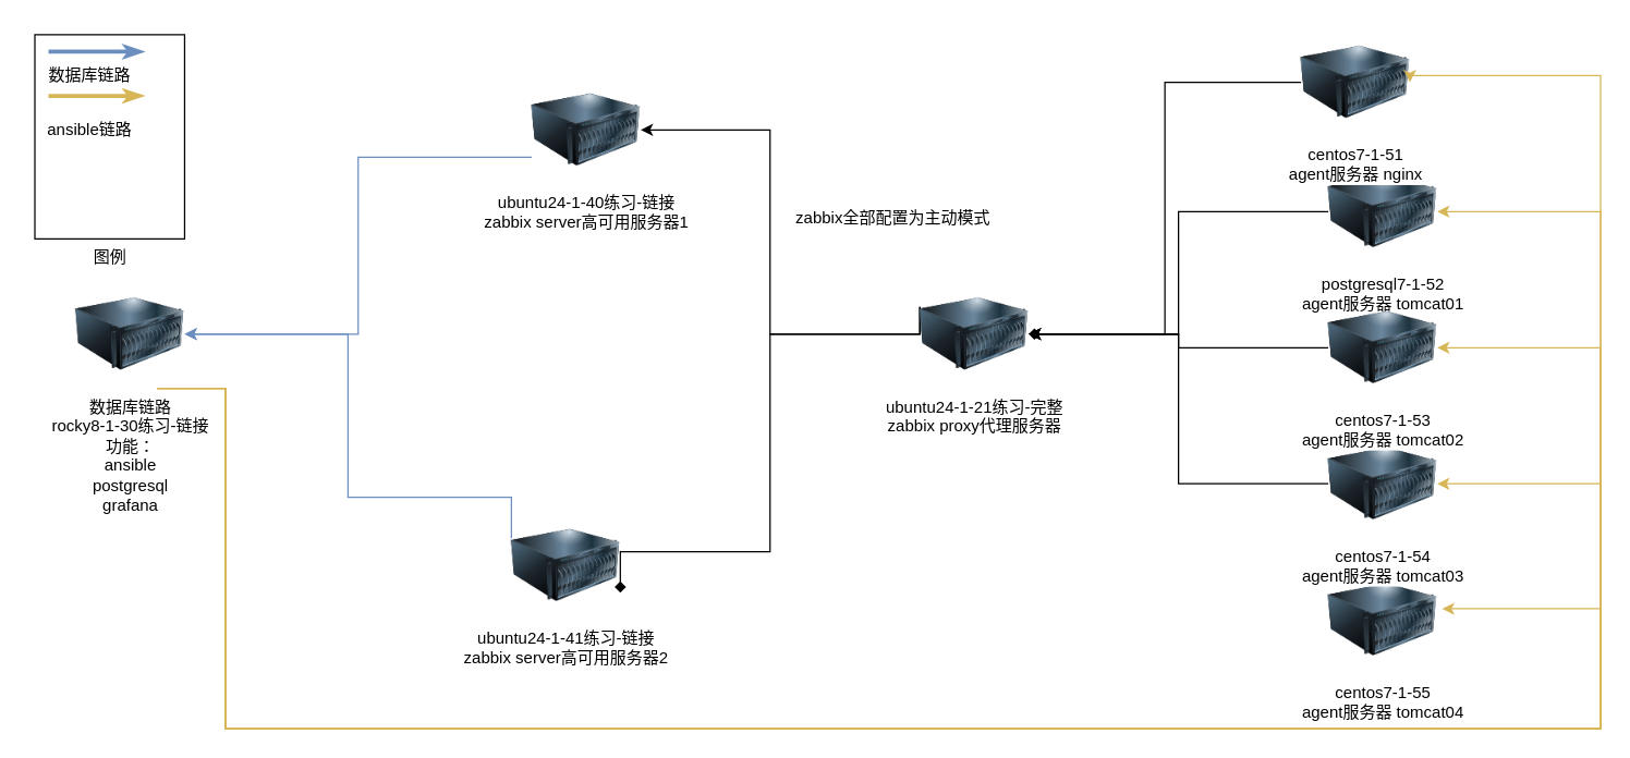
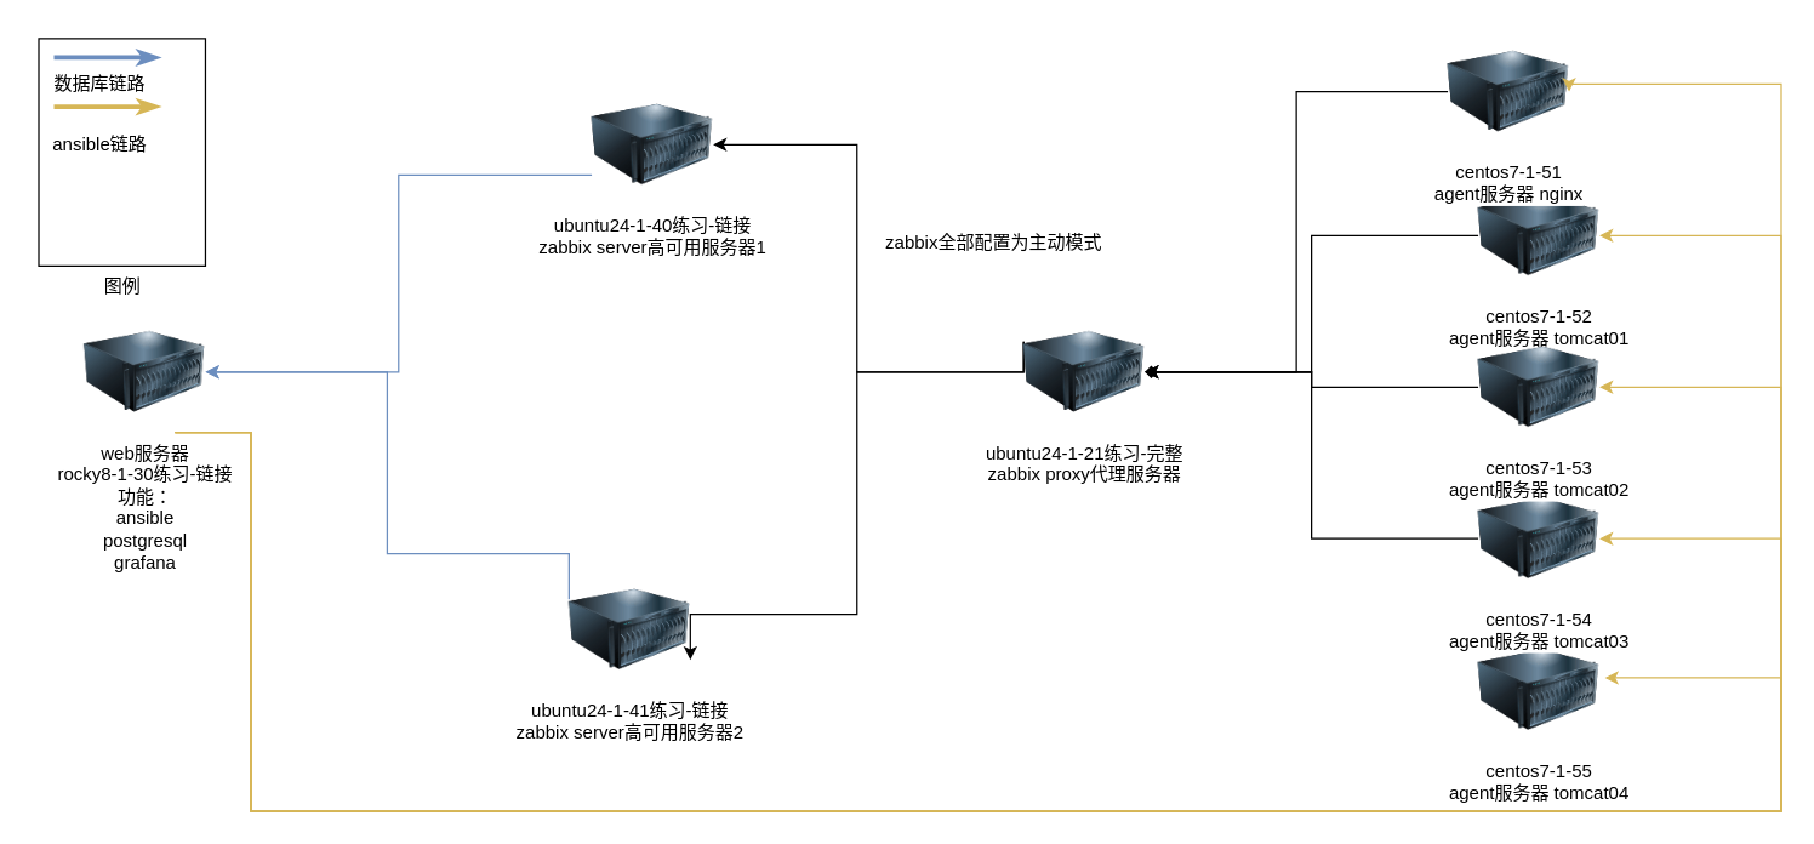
- <mxCell id="13" value="postgresql7-1-52&lt;br&gt;agent服务器 tomcat01" style="image;html=1;image=img/lib/clip_art/computers/Server_128x128.png" parent="1" vertex="1"><mxGeometry x="975" y="115" width="80" height="80" as="geometry" /></mxCell>
+ <mxCell id="13" value="centos7-1-52&lt;br&gt;agent服务器 tomcat01" style="image;html=1;image=img/lib/clip_art/computers/Server_128x128.png" parent="1" vertex="1"><mxGeometry x="975" y="115" width="80" height="80" as="geometry" /></mxCell>
- <mxCell id="4" value="数据库链路&lt;br&gt;rocky8-1-30练习-链接&lt;br&gt;功能：&lt;br&gt;ansible&lt;br&gt;postgresql&lt;br&gt;grafana" style="image;html=1;image=img/lib/clip_art/computers/Server_128x128.png" parent="1" vertex="1"><mxGeometry x="55" y="205" width="80" height="80" as="geometry" /></mxCell>
+ <mxCell id="4" value="web服务器&lt;br&gt;rocky8-1-30练习-链接&lt;br&gt;功能：&lt;br&gt;ansible&lt;br&gt;postgresql&lt;br&gt;grafana" style="image;html=1;image=img/lib/clip_art/computers/Server_128x128.png" parent="1" vertex="1"><mxGeometry x="55" y="205" width="80" height="80" as="geometry" /></mxCell>
- <mxCell id="10" style="edgeStyle=orthogonalEdgeStyle;rounded=0;orthogonalLoop=1;jettySize=auto;html=1;exitX=0;exitY=0.25;exitDx=0;exitDy=0;entryX=1;entryY=0.75;entryDx=0;entryDy=0;endArrow=diamond;" parent="1" source="11" target="8" edge="1"><mxGeometry relative="1" as="geometry"><Array as="points"><mxPoint x="675" y="245" /><mxPoint x="565" y="245" /><mxPoint x="565" y="405" /></Array></mxGeometry></mxCell>
+ <mxCell id="10" style="edgeStyle=orthogonalEdgeStyle;rounded=0;orthogonalLoop=1;jettySize=auto;html=1;exitX=0;exitY=0.25;exitDx=0;exitDy=0;entryX=1;entryY=0.75;entryDx=0;entryDy=0;" parent="1" source="11" target="8" edge="1"><mxGeometry relative="1" as="geometry"><Array as="points"><mxPoint x="675" y="245" /><mxPoint x="565" y="245" /><mxPoint x="565" y="405" /></Array></mxGeometry></mxCell>
